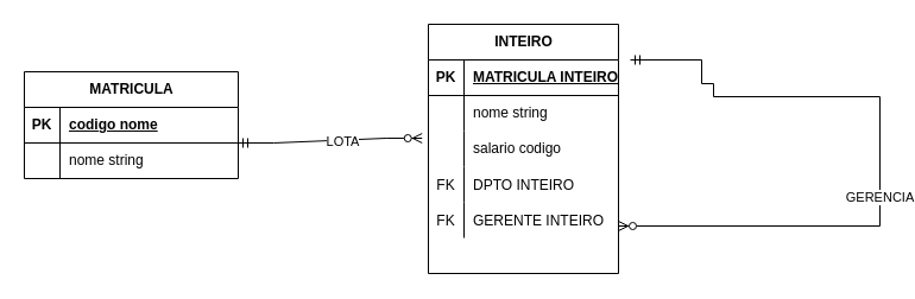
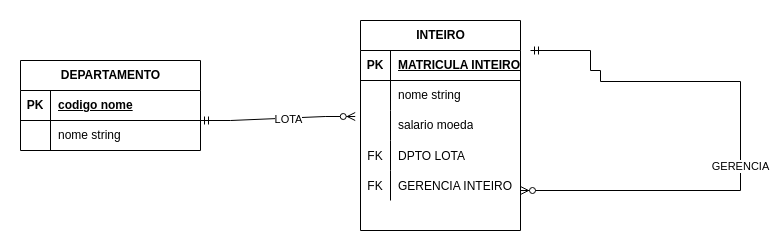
- <mxCell id="6" value="MATRICULA" style="shape=table;startSize=30;container=1;collapsible=1;childLayout=tableLayout;fixedRows=1;rowLines=0;fontStyle=1;align=center;resizeLast=1;html=1;rounded=0;" vertex="1" parent="1"><mxGeometry x="20" y="60" width="180" height="90" as="geometry" /></mxCell>
+ <mxCell id="6" value="DEPARTAMENTO" style="shape=table;startSize=30;container=1;collapsible=1;childLayout=tableLayout;fixedRows=1;rowLines=0;fontStyle=1;align=center;resizeLast=1;html=1;rounded=0;" vertex="1" parent="1"><mxGeometry x="20" y="60" width="180" height="90" as="geometry" /></mxCell>
- <mxCell id="22" value="salario codigo" style="shape=partialRectangle;connectable=0;fillColor=none;top=0;left=0;bottom=0;right=0;align=left;spacingLeft=6;overflow=hidden;whiteSpace=wrap;html=1;rounded=0;" vertex="1" parent="20"><mxGeometry x="30" width="130" height="30" as="geometry"><mxRectangle width="130" height="30" as="alternateBounds" /></mxGeometry></mxCell>
+ <mxCell id="22" value="salario moeda" style="shape=partialRectangle;connectable=0;fillColor=none;top=0;left=0;bottom=0;right=0;align=left;spacingLeft=6;overflow=hidden;whiteSpace=wrap;html=1;rounded=0;" vertex="1" parent="20"><mxGeometry x="30" width="130" height="30" as="geometry"><mxRectangle width="130" height="30" as="alternateBounds" /></mxGeometry></mxCell>
- <mxCell id="25" value="DPTO INTEIRO" style="shape=partialRectangle;connectable=0;fillColor=none;top=0;left=0;bottom=0;right=0;align=left;spacingLeft=6;overflow=hidden;rounded=0;" vertex="1" parent="23"><mxGeometry x="30" width="130" height="30" as="geometry"><mxRectangle width="130" height="30" as="alternateBounds" /></mxGeometry></mxCell>
+ <mxCell id="25" value="DPTO LOTA" style="shape=partialRectangle;connectable=0;fillColor=none;top=0;left=0;bottom=0;right=0;align=left;spacingLeft=6;overflow=hidden;rounded=0;" vertex="1" parent="23"><mxGeometry x="30" width="130" height="30" as="geometry"><mxRectangle width="130" height="30" as="alternateBounds" /></mxGeometry></mxCell>
- <mxCell id="28" value="GERENTE INTEIRO" style="shape=partialRectangle;connectable=0;fillColor=none;top=0;left=0;bottom=0;right=0;align=left;spacingLeft=6;overflow=hidden;" vertex="1" parent="26"><mxGeometry x="30" width="130" height="30" as="geometry"><mxRectangle width="130" height="30" as="alternateBounds" /></mxGeometry></mxCell>
+ <mxCell id="28" value="GERENCIA INTEIRO" style="shape=partialRectangle;connectable=0;fillColor=none;top=0;left=0;bottom=0;right=0;align=left;spacingLeft=6;overflow=hidden;" vertex="1" parent="26"><mxGeometry x="30" width="130" height="30" as="geometry"><mxRectangle width="130" height="30" as="alternateBounds" /></mxGeometry></mxCell>
